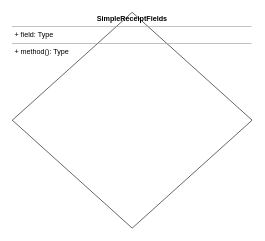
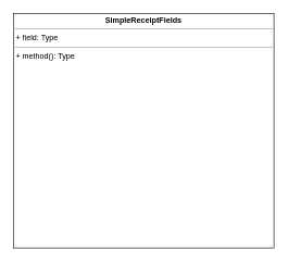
- <mxCell id="2" value="&lt;p style=&quot;margin:0px;margin-top:4px;text-align:center;&quot;&gt;&lt;b&gt;SimpleReceiptFields&lt;/b&gt;&lt;/p&gt;&lt;hr size=&quot;1&quot;&gt;&lt;p style=&quot;margin:0px;margin-left:4px;&quot;&gt;+ field: Type&lt;/p&gt;&lt;hr size=&quot;1&quot;&gt;&lt;p style=&quot;margin:0px;margin-left:4px;&quot;&gt;+ method(): Type&lt;/p&gt;" style="rhombus;verticalAlign=top;align=left;overflow=fill;fontSize=12;fontFamily=Helvetica;html=1;" vertex="1" parent="1"><mxGeometry x="20" y="20" width="400" height="360" as="geometry" /></mxCell>
+ <mxCell id="2" value="&lt;p style=&quot;margin:0px;margin-top:4px;text-align:center;&quot;&gt;&lt;b&gt;SimpleReceiptFields&lt;/b&gt;&lt;/p&gt;&lt;hr size=&quot;1&quot;&gt;&lt;p style=&quot;margin:0px;margin-left:4px;&quot;&gt;+ field: Type&lt;/p&gt;&lt;hr size=&quot;1&quot;&gt;&lt;p style=&quot;margin:0px;margin-left:4px;&quot;&gt;+ method(): Type&lt;/p&gt;" style="verticalAlign=top;align=left;overflow=fill;fontSize=12;fontFamily=Helvetica;html=1;" vertex="1" parent="1"><mxGeometry x="20" y="20" width="400" height="360" as="geometry" /></mxCell>
